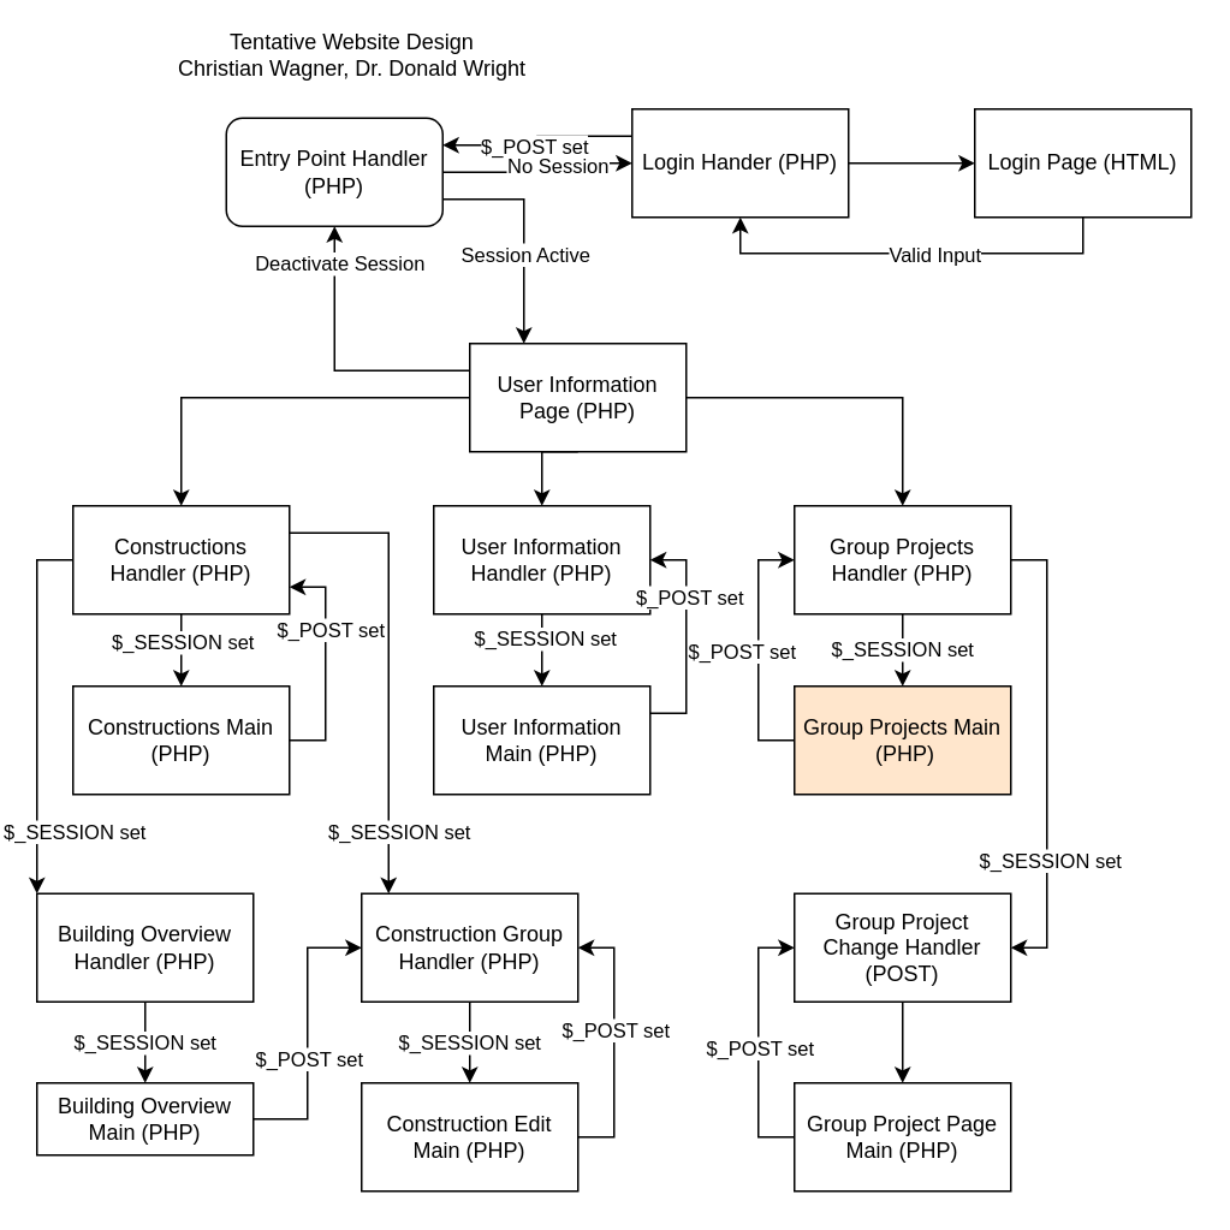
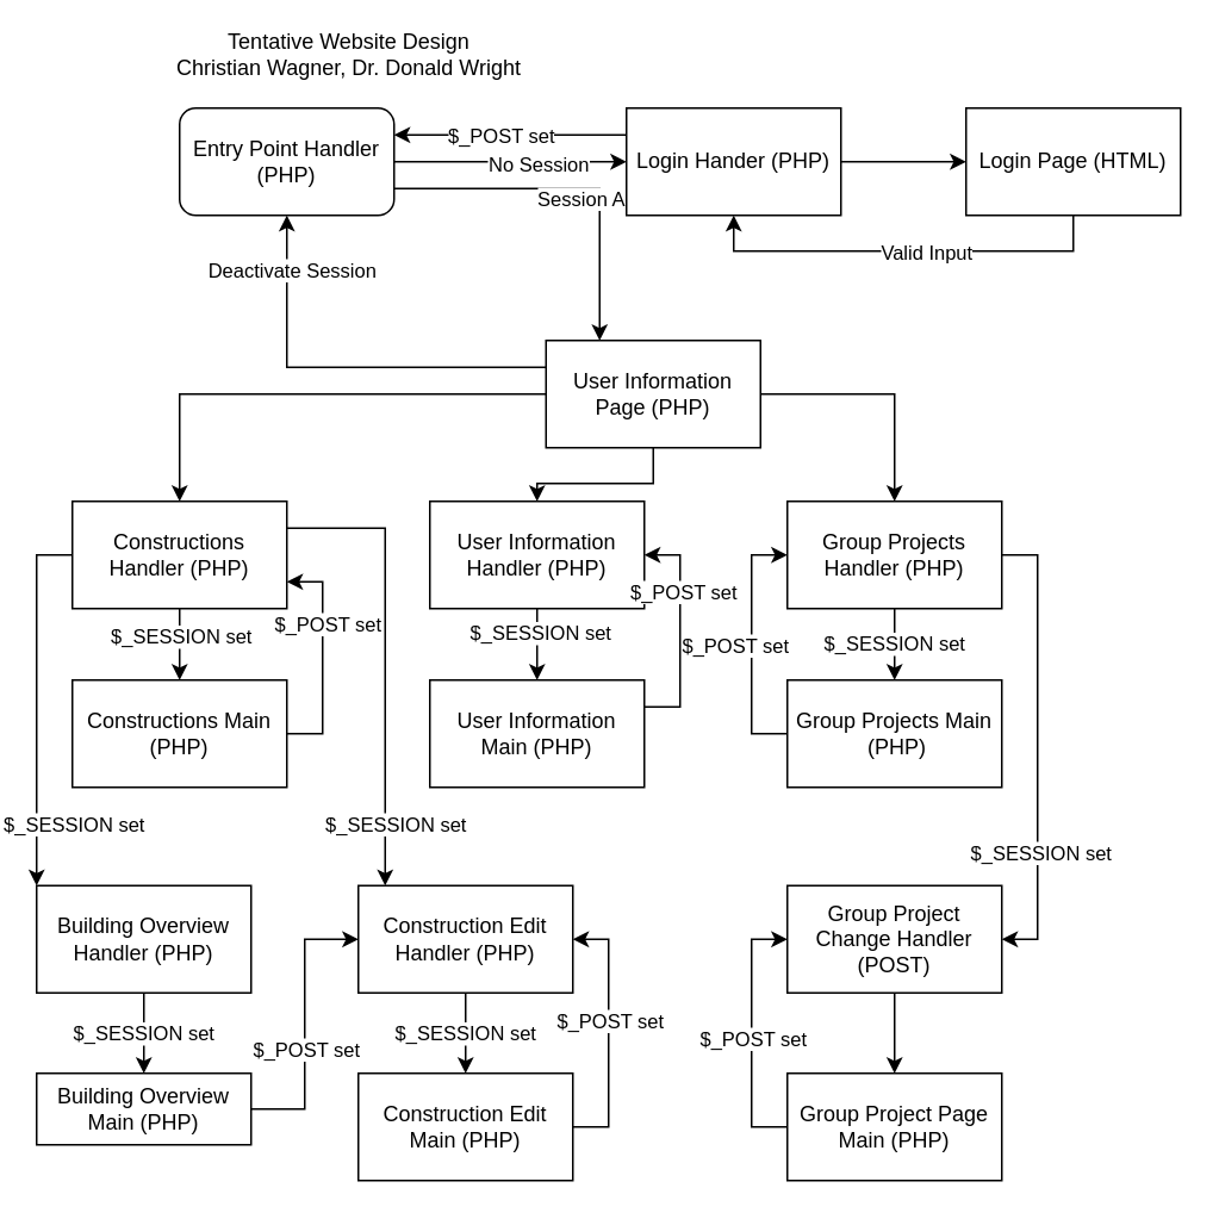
- <mxCell id="6" value="Entry Point Handler (PHP)" style="rounded=1;whiteSpace=wrap;html=1;" vertex="1" parent="1"><mxGeometry x="125" y="65" width="120" height="60" as="geometry" /></mxCell>
+ <mxCell id="6" value="Entry Point Handler (PHP)" style="rounded=1;whiteSpace=wrap;html=1;" vertex="1" parent="1"><mxGeometry x="100" y="60" width="120" height="60" as="geometry" /></mxCell>
- <mxCell id="16" value="User Information Page (PHP)" style="rounded=0;whiteSpace=wrap;html=1;" vertex="1" parent="1"><mxGeometry x="260" y="190" width="120" height="60" as="geometry" /></mxCell>
+ <mxCell id="16" value="User Information Page (PHP)" style="rounded=0;whiteSpace=wrap;html=1;" vertex="1" parent="1"><mxGeometry x="305" y="190" width="120" height="60" as="geometry" /></mxCell>
- <mxCell id="42" value="Group Projects Main&lt;br&gt;&amp;nbsp;(PHP)" style="rounded=0;whiteSpace=wrap;html=1;fillColor=#ffe6cc;" vertex="1" parent="1"><mxGeometry x="440" y="380" width="120" height="60" as="geometry" /></mxCell>
+ <mxCell id="42" value="Group Projects Main&lt;br&gt;&amp;nbsp;(PHP)" style="rounded=0;whiteSpace=wrap;html=1;" vertex="1" parent="1"><mxGeometry x="440" y="380" width="120" height="60" as="geometry" /></mxCell>
- <mxCell id="44" value="Construction Group Handler (PHP)" style="rounded=0;whiteSpace=wrap;html=1;" vertex="1" parent="1"><mxGeometry x="200" y="495" width="120" height="60" as="geometry" /></mxCell>
+ <mxCell id="44" value="Construction Edit Handler (PHP)" style="rounded=0;whiteSpace=wrap;html=1;" vertex="1" parent="1"><mxGeometry x="200" y="495" width="120" height="60" as="geometry" /></mxCell>
